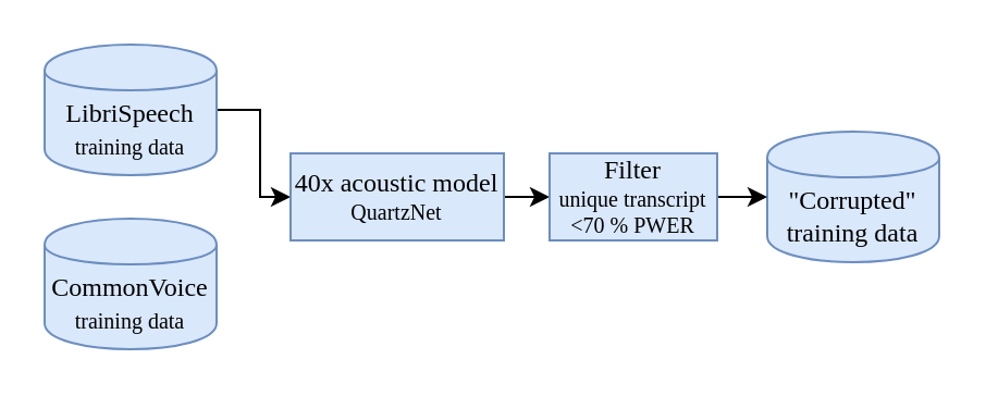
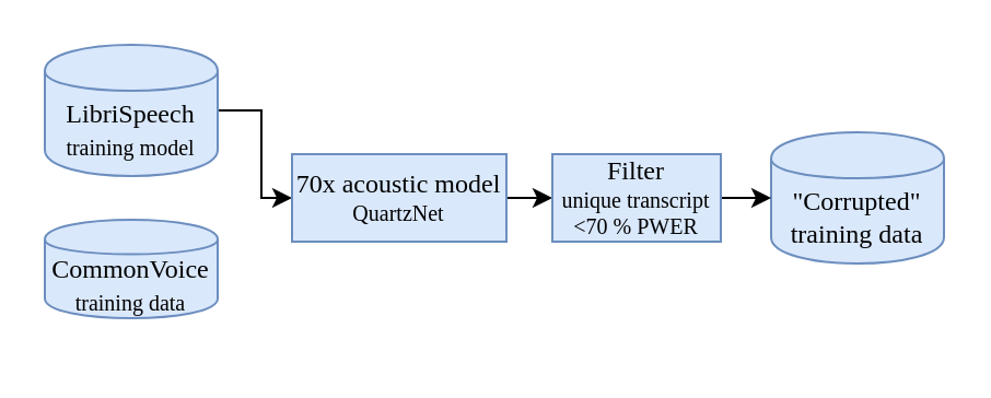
- <mxCell id="3" value="&lt;div&gt;LibriSpeech&lt;/div&gt;&lt;div&gt;&lt;font style=&quot;font-size: 10px&quot;&gt;training data&lt;/font&gt;&lt;br&gt;&lt;/div&gt;" style="shape=cylinder;whiteSpace=wrap;html=1;boundedLbl=1;backgroundOutline=1;rounded=0;strokeColor=#6c8ebf;fillColor=#dae8fc;fontFamily=Times New Roman;" vertex="1" parent="1"><mxGeometry x="20" y="20" width="79" height="60" as="geometry" /></mxCell>
+ <mxCell id="3" value="&lt;div&gt;LibriSpeech&lt;/div&gt;&lt;div&gt;&lt;font style=&quot;font-size: 10px&quot;&gt;training model&lt;/font&gt;&lt;br&gt;&lt;/div&gt;" style="shape=cylinder;whiteSpace=wrap;html=1;boundedLbl=1;backgroundOutline=1;rounded=0;strokeColor=#6c8ebf;fillColor=#dae8fc;fontFamily=Times New Roman;" vertex="1" parent="1"><mxGeometry x="20" y="20" width="79" height="60" as="geometry" /></mxCell>
- <mxCell id="6" value="&lt;div&gt;40x acoustic model&lt;/div&gt;&lt;div style=&quot;font-size: 10px&quot;&gt;QuartzNet&lt;br&gt;&lt;/div&gt;" style="rounded=0;whiteSpace=wrap;html=1;strokeColor=#6c8ebf;fillColor=#dae8fc;fontFamily=Times New Roman;shadow=0;" vertex="1" parent="1"><mxGeometry x="133" y="70" width="98" height="40" as="geometry" /></mxCell>
+ <mxCell id="6" value="&lt;div&gt;70x acoustic model&lt;/div&gt;&lt;div style=&quot;font-size: 10px&quot;&gt;QuartzNet&lt;br&gt;&lt;/div&gt;" style="rounded=0;whiteSpace=wrap;html=1;strokeColor=#6c8ebf;fillColor=#dae8fc;fontFamily=Times New Roman;shadow=0;" vertex="1" parent="1"><mxGeometry x="133" y="70" width="98" height="40" as="geometry" /></mxCell>
- <mxCell id="4" value="&lt;div&gt;CommonVoice&lt;/div&gt;&lt;div&gt;&lt;font style=&quot;font-size: 10px&quot;&gt;training data&lt;/font&gt;&lt;br&gt;&lt;/div&gt;" style="shape=cylinder;whiteSpace=wrap;html=1;boundedLbl=1;backgroundOutline=1;rounded=0;strokeColor=#6c8ebf;fillColor=#dae8fc;fontFamily=Times New Roman;" vertex="1" parent="1"><mxGeometry x="20" y="100" width="79" height="60" as="geometry" /></mxCell>
+ <mxCell id="4" value="&lt;div&gt;CommonVoice&lt;/div&gt;&lt;div&gt;&lt;font style=&quot;font-size: 10px&quot;&gt;training data&lt;/font&gt;&lt;br&gt;&lt;/div&gt;" style="shape=cylinder;whiteSpace=wrap;html=1;boundedLbl=1;backgroundOutline=1;rounded=0;strokeColor=#6c8ebf;fillColor=#dae8fc;fontFamily=Times New Roman;" vertex="1" parent="1"><mxGeometry x="20" y="100" width="79" height="45" as="geometry" /></mxCell>
